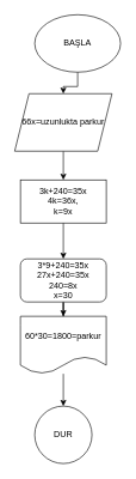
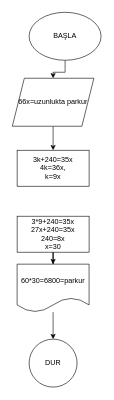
- <mxCell id="7" value="" style="edgeStyle=orthogonalEdgeStyle;rounded=0;orthogonalLoop=1;jettySize=auto;html=1;" edge="1" parent="1" source="8" target="10"><mxGeometry relative="1" as="geometry" /></mxCell>
- <mxCell id="10" value="3*9+240=35x&lt;br&gt;27x+240=35x&lt;br&gt;240=8x&lt;br&gt;x=30" style="whiteSpace=wrap;html=1;rounded=1;" vertex="1" parent="1"><mxGeometry x="28" y="360" width="120" height="60" as="geometry" /></mxCell>
+ <mxCell id="10" value="3*9+240=35x&lt;br&gt;27x+240=35x&lt;br&gt;240=8x&lt;br&gt;x=30" style="rounded=0;whiteSpace=wrap;html=1;" vertex="1" parent="1"><mxGeometry x="28" y="360" width="120" height="60" as="geometry" /></mxCell>
- <mxCell id="12" value="60*30=1800=parkur" style="shape=document;whiteSpace=wrap;html=1;boundedLbl=1;" vertex="1" parent="1"><mxGeometry x="28" y="440" width="120" height="80" as="geometry" /></mxCell>
+ <mxCell id="12" value="60*30=6800=parkur" style="shape=document;whiteSpace=wrap;html=1;boundedLbl=1;" vertex="1" parent="1"><mxGeometry x="28" y="440" width="120" height="80" as="geometry" /></mxCell>
